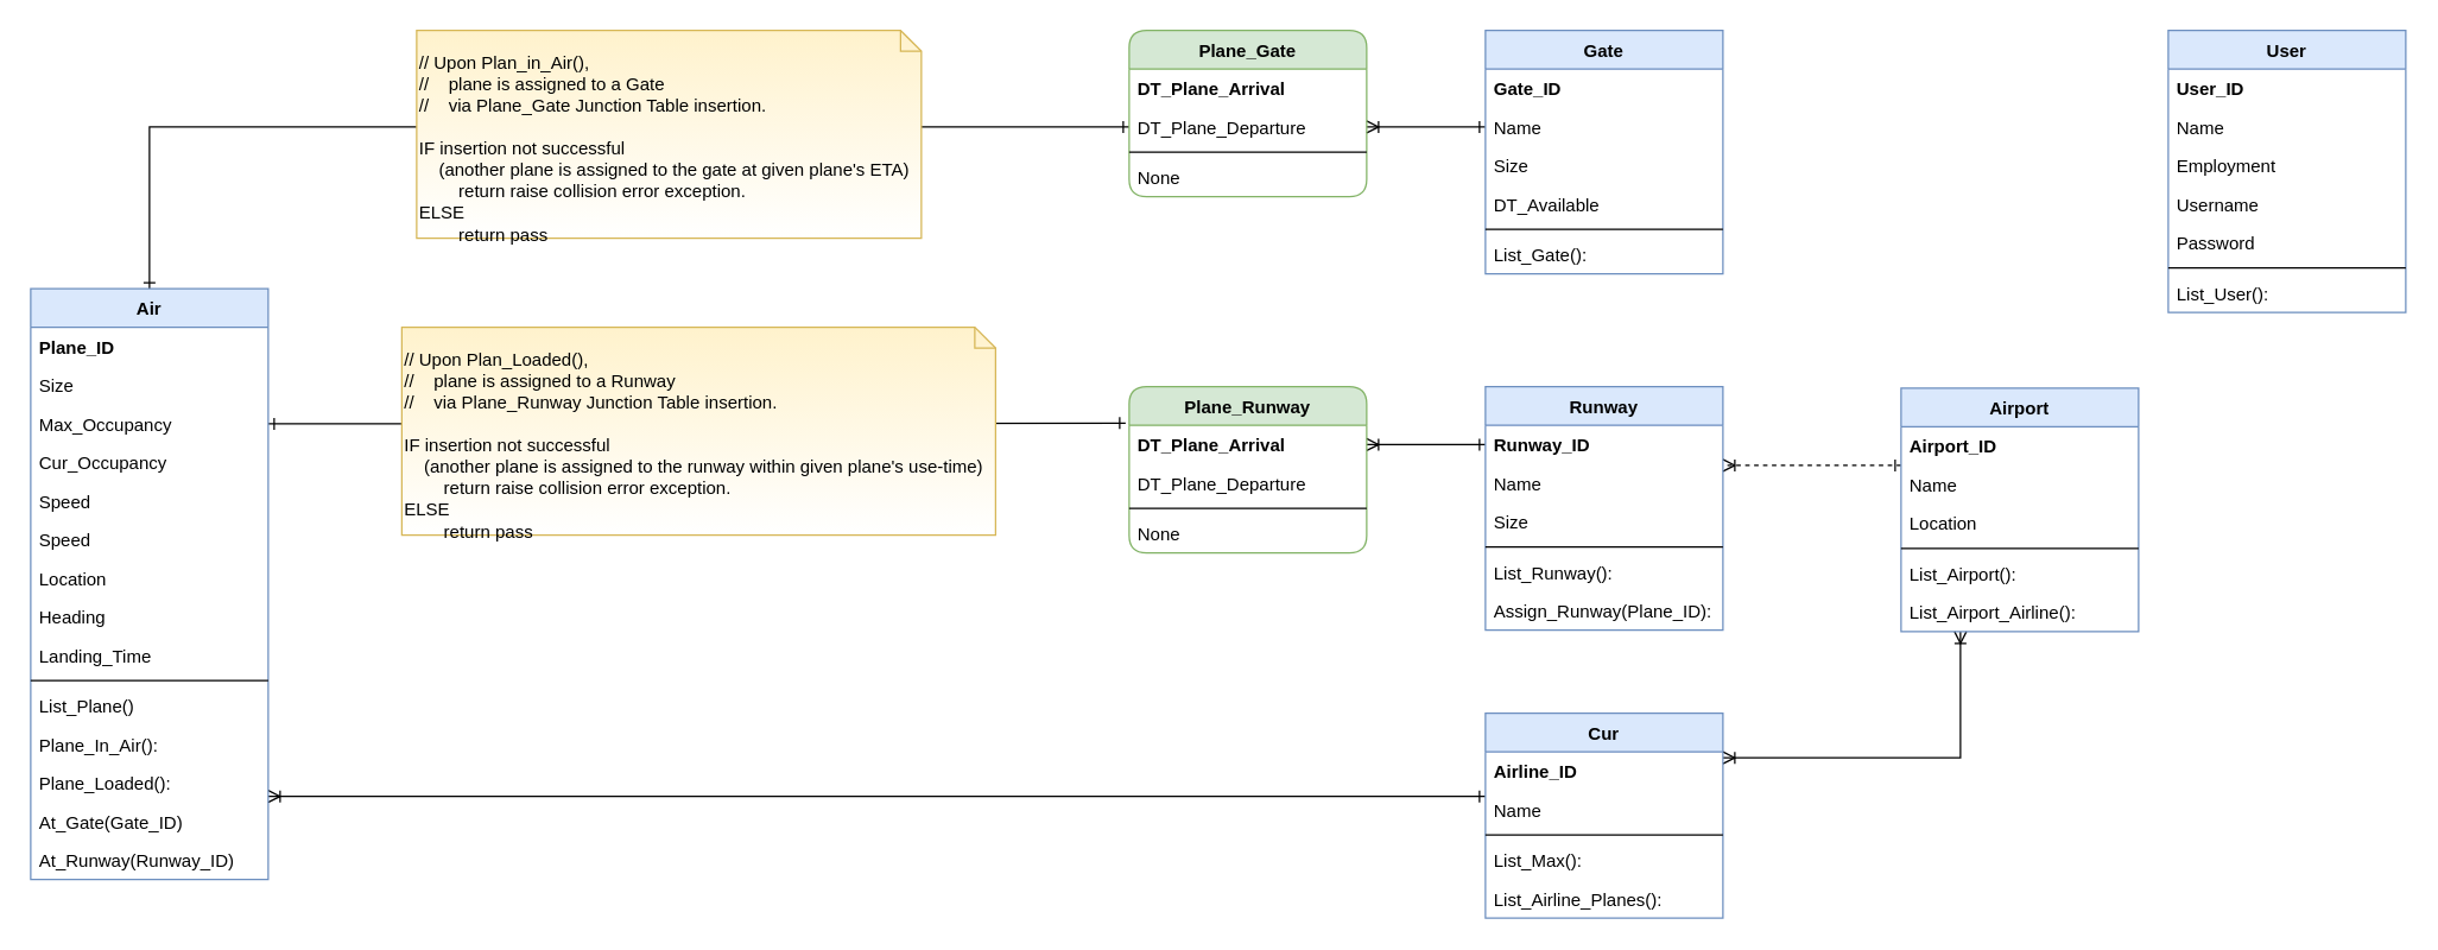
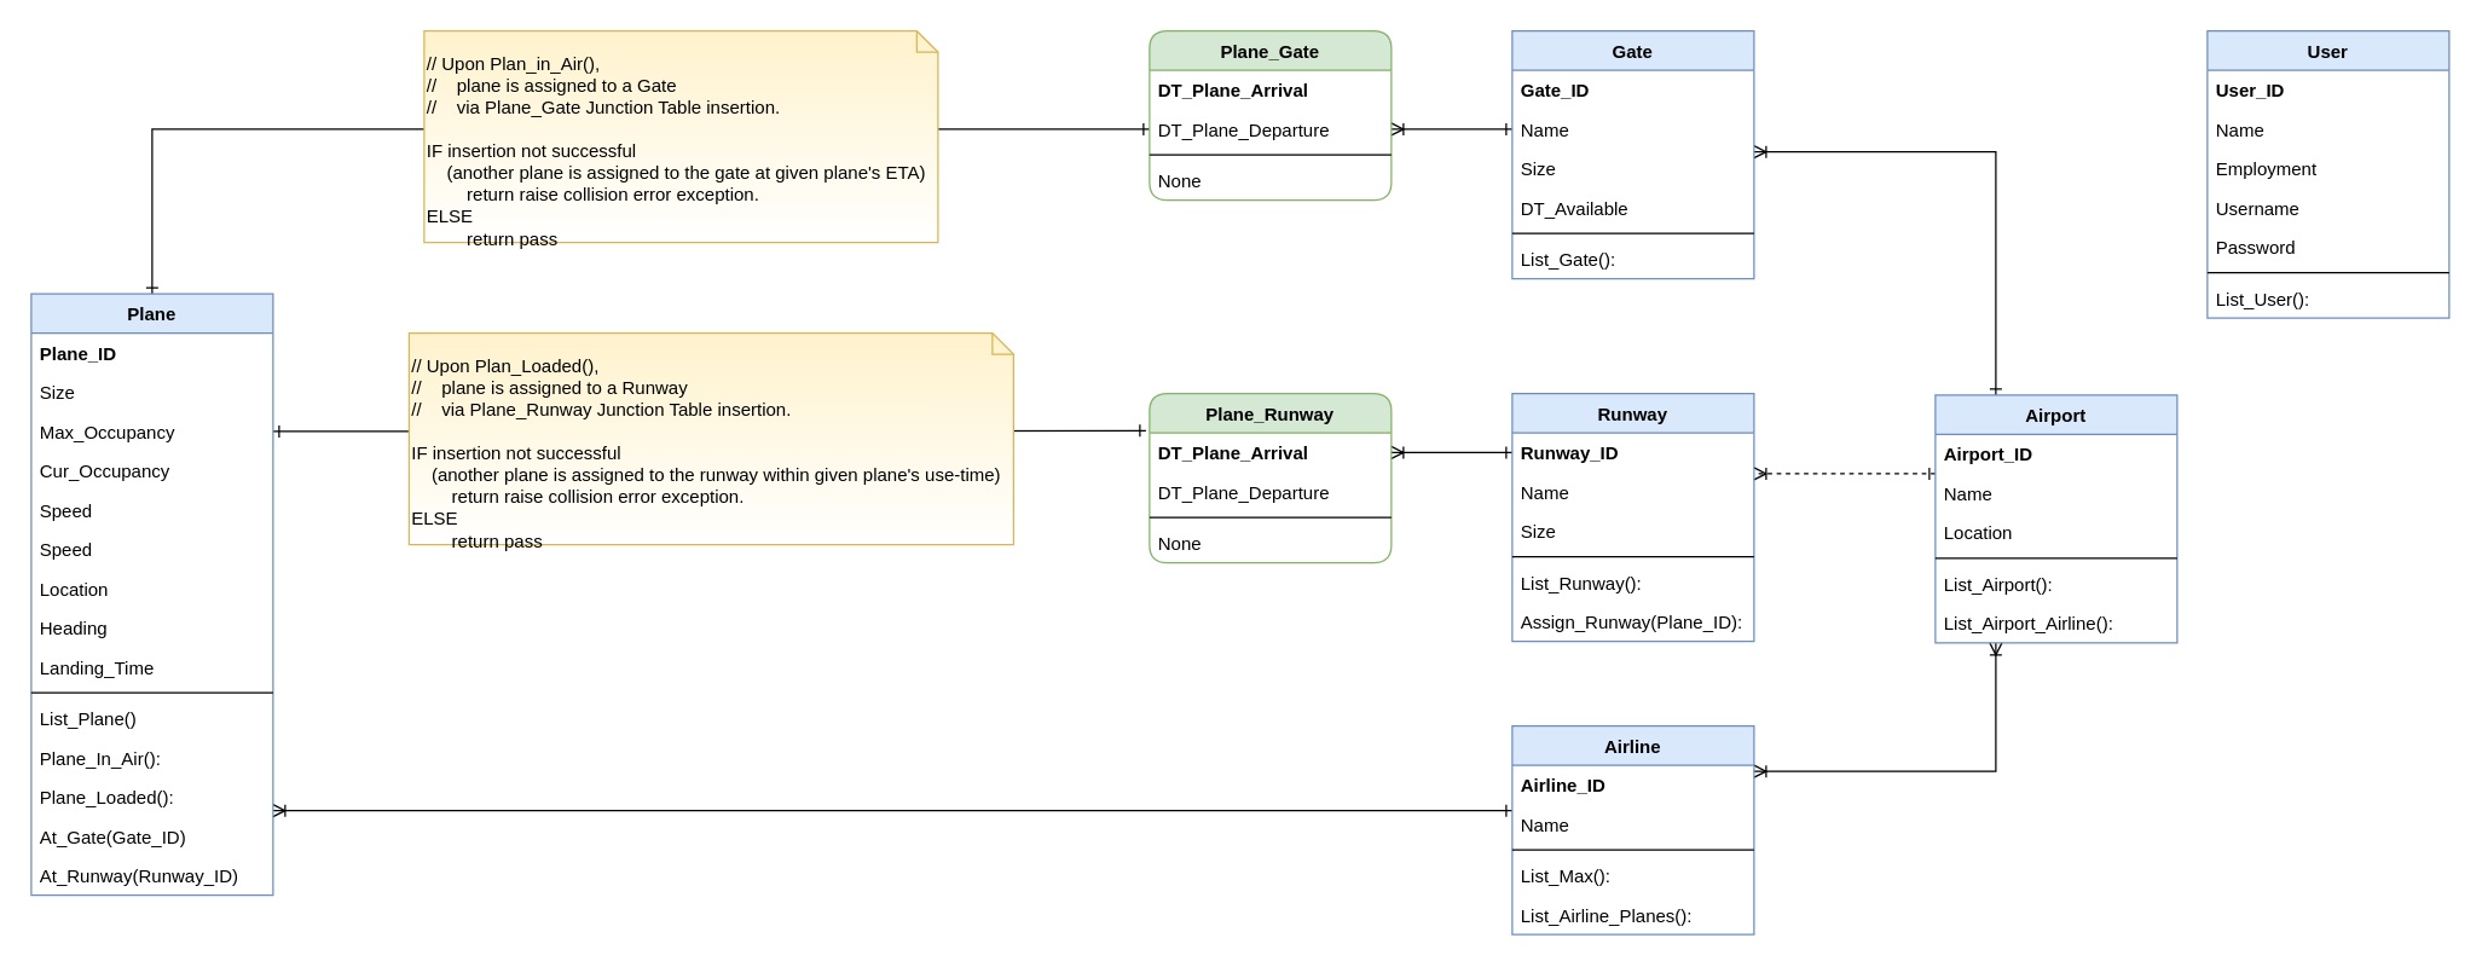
+ <mxCell id="2" style="edgeStyle=orthogonalEdgeStyle;rounded=0;orthogonalLoop=1;jettySize=auto;html=1;startArrow=ERone;startFill=0;endArrow=ERoneToMany;endFill=0;" parent="1" source="36" target="22" edge="1"><mxGeometry relative="1" as="geometry"><Array as="points"><mxPoint x="1320" y="100" /></Array></mxGeometry></mxCell>
- <mxCell id="57" value="Air" style="swimlane;fontStyle=1;align=center;verticalAlign=top;childLayout=stackLayout;horizontal=1;startSize=26;horizontalStack=0;resizeParent=1;resizeParentMax=0;resizeLast=0;collapsible=1;marginBottom=0;fillColor=#dae8fc;strokeColor=#6c8ebf;" parent="1" vertex="1"><mxGeometry x="20" y="194" width="160" height="398" as="geometry" /></mxCell>
+ <mxCell id="57" value="Plane" style="swimlane;fontStyle=1;align=center;verticalAlign=top;childLayout=stackLayout;horizontal=1;startSize=26;horizontalStack=0;resizeParent=1;resizeParentMax=0;resizeLast=0;collapsible=1;marginBottom=0;fillColor=#dae8fc;strokeColor=#6c8ebf;" parent="1" vertex="1"><mxGeometry x="20" y="194" width="160" height="398" as="geometry" /></mxCell>
- <mxCell id="43" value="Cur" style="swimlane;fontStyle=1;align=center;verticalAlign=top;childLayout=stackLayout;horizontal=1;startSize=26;horizontalStack=0;resizeParent=1;resizeParentMax=0;resizeLast=0;collapsible=1;marginBottom=0;fillColor=#dae8fc;strokeColor=#6c8ebf;" parent="1" vertex="1"><mxGeometry x="1000" y="480" width="160" height="138" as="geometry" /></mxCell>
+ <mxCell id="43" value="Airline" style="swimlane;fontStyle=1;align=center;verticalAlign=top;childLayout=stackLayout;horizontal=1;startSize=26;horizontalStack=0;resizeParent=1;resizeParentMax=0;resizeLast=0;collapsible=1;marginBottom=0;fillColor=#dae8fc;strokeColor=#6c8ebf;" parent="1" vertex="1"><mxGeometry x="1000" y="480" width="160" height="138" as="geometry" /></mxCell>
